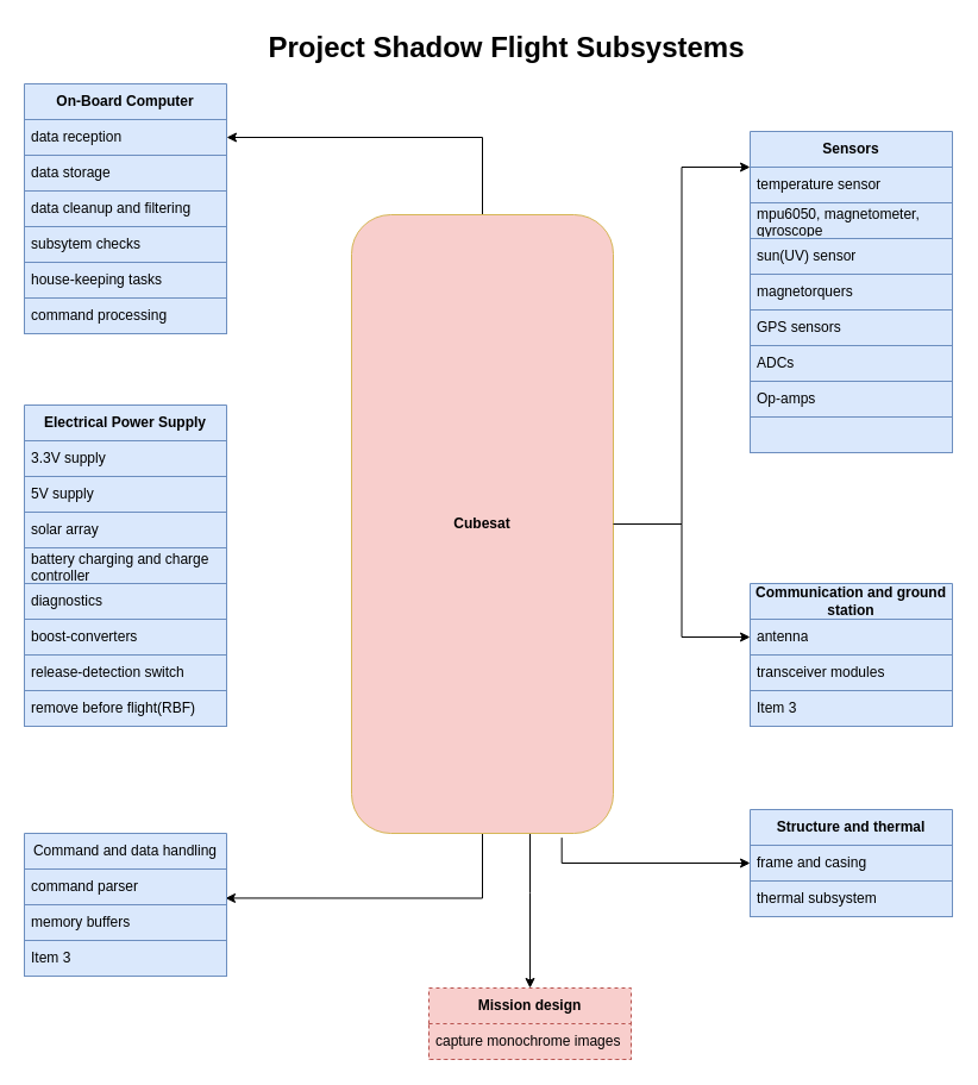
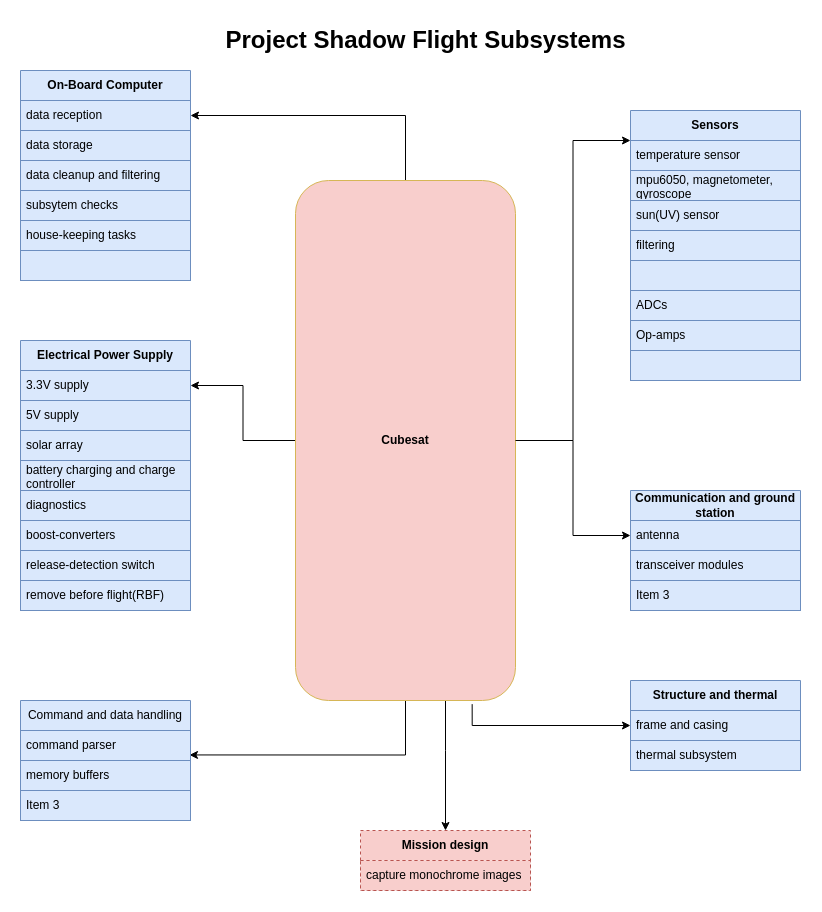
- <mxCell id="53" value="magnetorquers" style="text;strokeColor=#6c8ebf;fillColor=#dae8fc;align=left;verticalAlign=middle;spacingLeft=4;spacingRight=4;overflow=hidden;points=[[0,0.5],[1,0.5]];portConstraint=eastwest;rotatable=0;whiteSpace=wrap;html=1;" parent="1" vertex="1"><mxGeometry x="630" y="230" width="170" height="30" as="geometry" /></mxCell>
+ <mxCell id="53" value="filtering" style="text;strokeColor=#6c8ebf;fillColor=#dae8fc;align=left;verticalAlign=middle;spacingLeft=4;spacingRight=4;overflow=hidden;points=[[0,0.5],[1,0.5]];portConstraint=eastwest;rotatable=0;whiteSpace=wrap;html=1;" parent="1" vertex="1"><mxGeometry x="630" y="230" width="170" height="30" as="geometry" /></mxCell>
- <mxCell id="59" value="command processing" style="text;strokeColor=#6c8ebf;fillColor=#dae8fc;align=left;verticalAlign=middle;spacingLeft=4;spacingRight=4;overflow=hidden;points=[[0,0.5],[1,0.5]];portConstraint=eastwest;rotatable=0;whiteSpace=wrap;html=1;" parent="1" vertex="1"><mxGeometry x="20" y="250" width="170" height="30" as="geometry" /></mxCell>
- <mxCell id="54" value="GPS sensors" style="text;strokeColor=#6c8ebf;fillColor=#dae8fc;align=left;verticalAlign=middle;spacingLeft=4;spacingRight=4;overflow=hidden;points=[[0,0.5],[1,0.5]];portConstraint=eastwest;rotatable=0;whiteSpace=wrap;html=1;" parent="1" vertex="1"><mxGeometry x="630" y="260" width="170" height="30" as="geometry" /></mxCell>
+ <mxCell id="22" style="edgeStyle=orthogonalEdgeStyle;rounded=0;orthogonalLoop=1;jettySize=auto;html=1;" parent="1" source="26" target="28" edge="1"><mxGeometry relative="1" as="geometry" /></mxCell>
